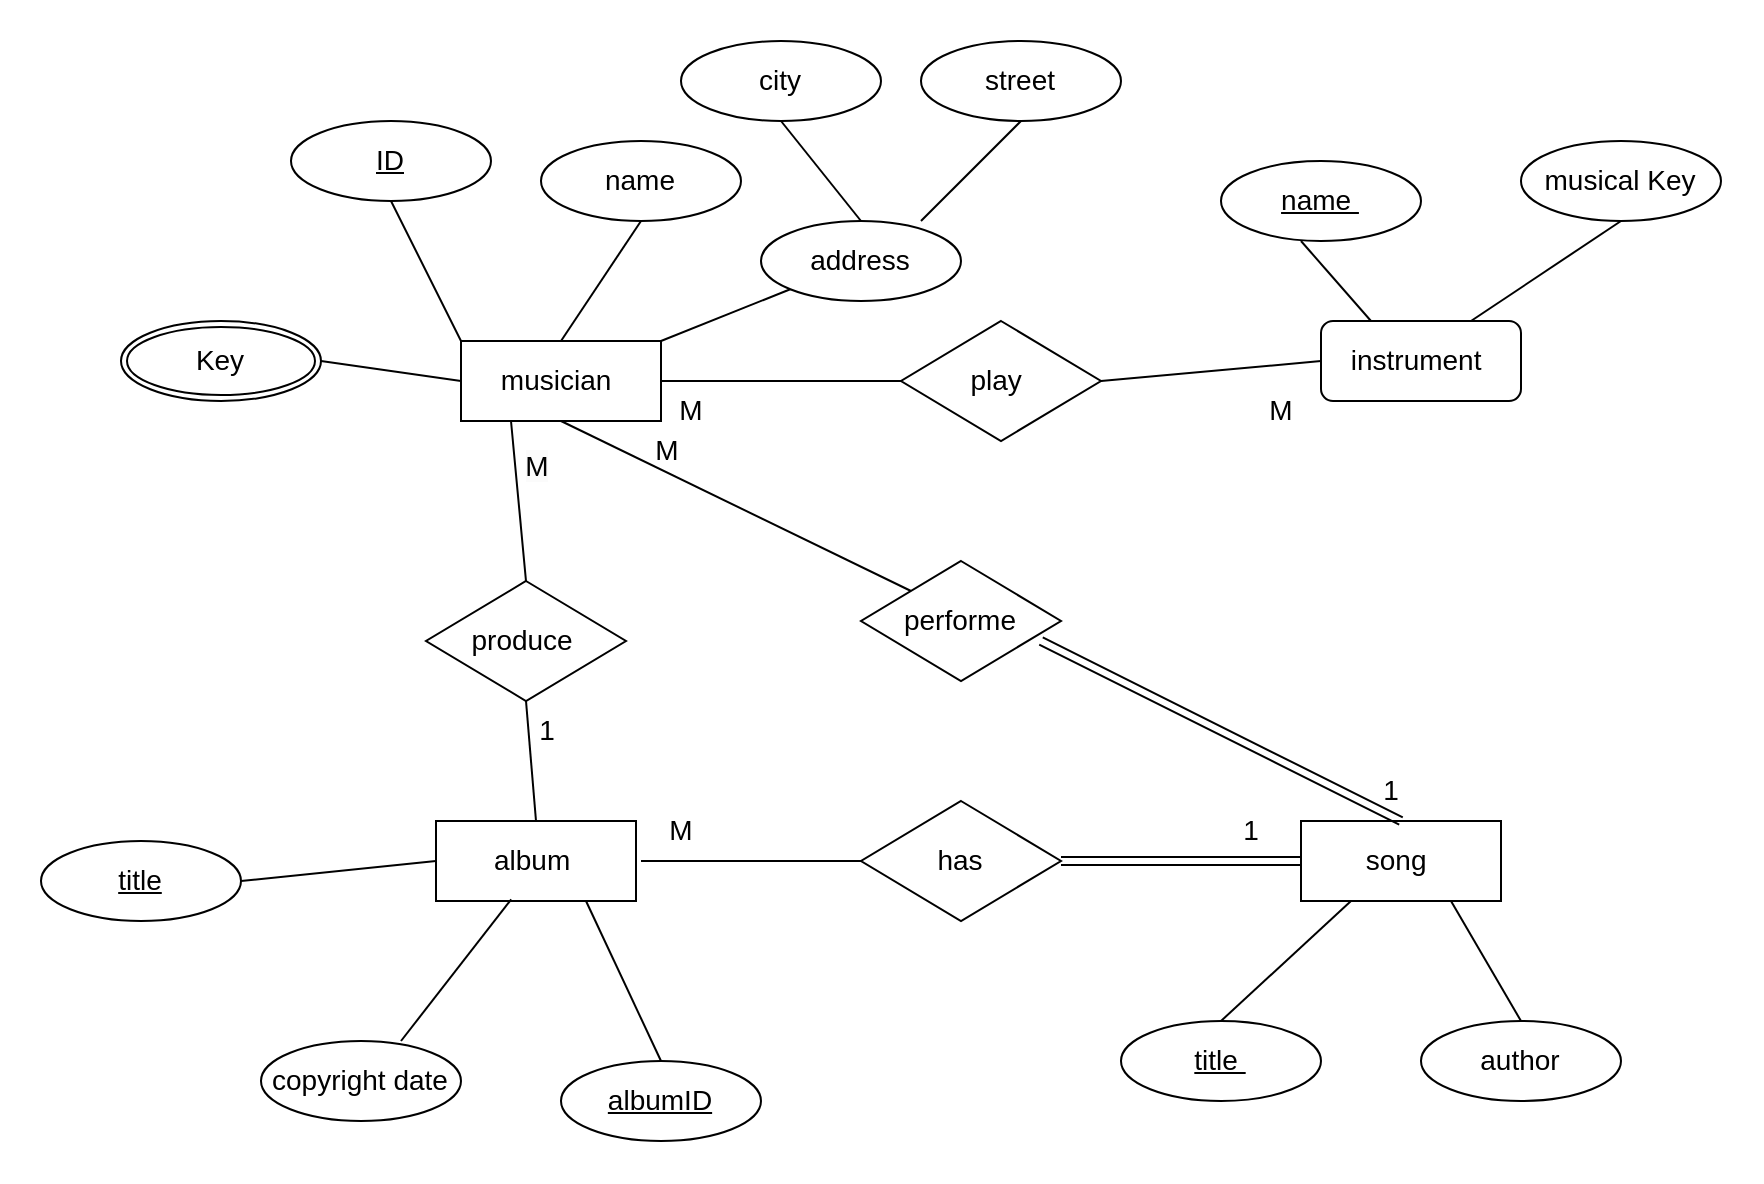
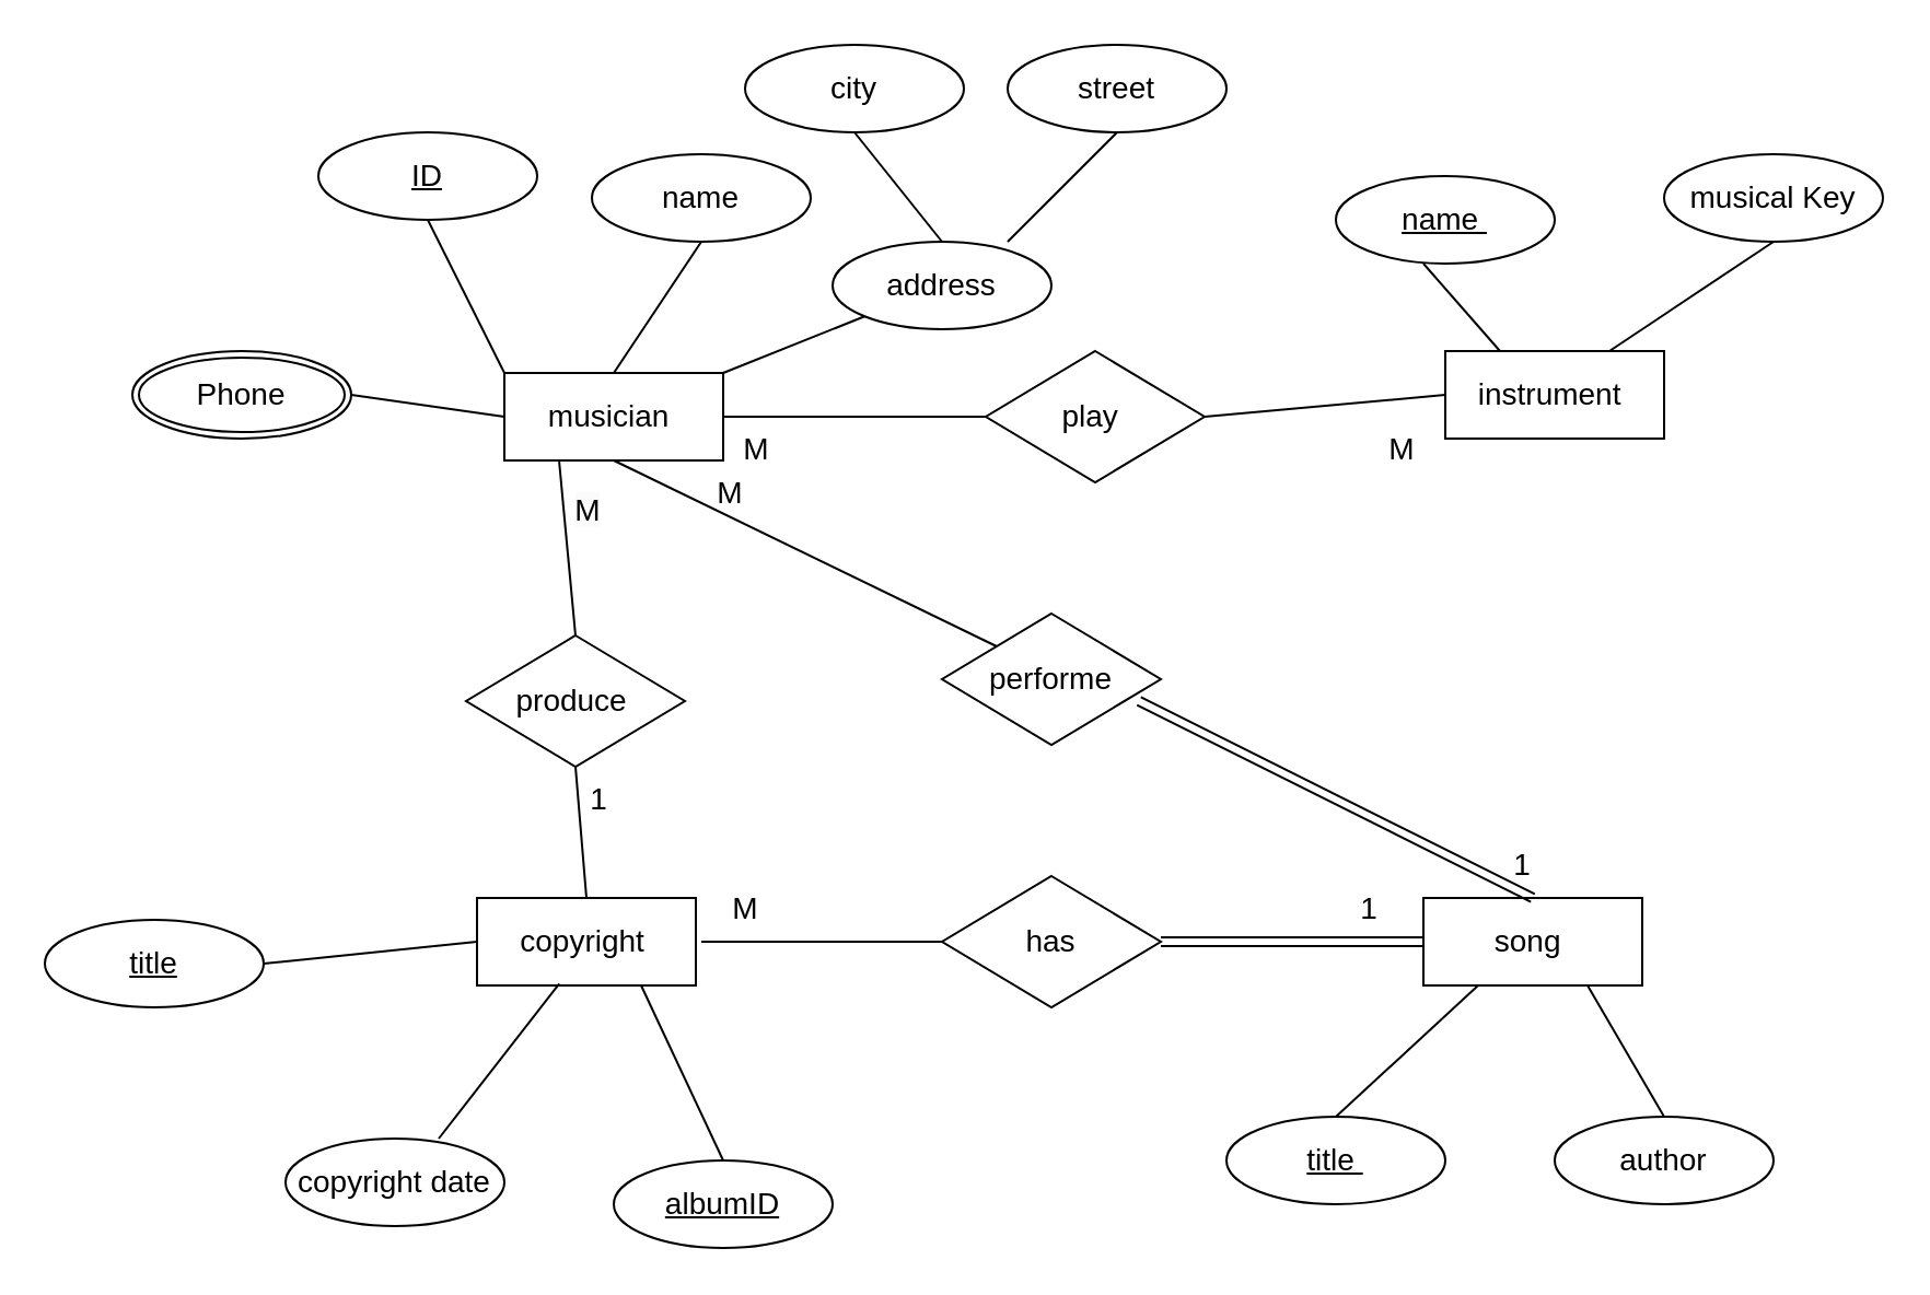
- <mxCell id="8" value="Key" style="ellipse;shape=doubleEllipse;margin=3;whiteSpace=wrap;html=1;align=center;fontSize=14;" parent="1" vertex="1"><mxGeometry x="60" y="160" width="100" height="40" as="geometry" /></mxCell>
+ <mxCell id="8" value="Phone" style="ellipse;shape=doubleEllipse;margin=3;whiteSpace=wrap;html=1;align=center;fontSize=14;" parent="1" vertex="1"><mxGeometry x="60" y="160" width="100" height="40" as="geometry" /></mxCell>
- <mxCell id="15" value="instrument&amp;nbsp;" style="whiteSpace=wrap;html=1;align=center;fontSize=14;rounded=1;" parent="1" vertex="1"><mxGeometry x="660" y="160" width="100" height="40" as="geometry" /></mxCell>
+ <mxCell id="15" value="instrument&amp;nbsp;" style="whiteSpace=wrap;html=1;align=center;fontSize=14;" parent="1" vertex="1"><mxGeometry x="660" y="160" width="100" height="40" as="geometry" /></mxCell>
- <mxCell id="20" value="album&amp;nbsp;" style="whiteSpace=wrap;html=1;align=center;fontSize=14;" parent="1" vertex="1"><mxGeometry x="217.5" y="410" width="100" height="40" as="geometry" /></mxCell>
+ <mxCell id="20" value="copyright&amp;nbsp;" style="whiteSpace=wrap;html=1;align=center;fontSize=14;" parent="1" vertex="1"><mxGeometry x="217.5" y="410" width="100" height="40" as="geometry" /></mxCell>
